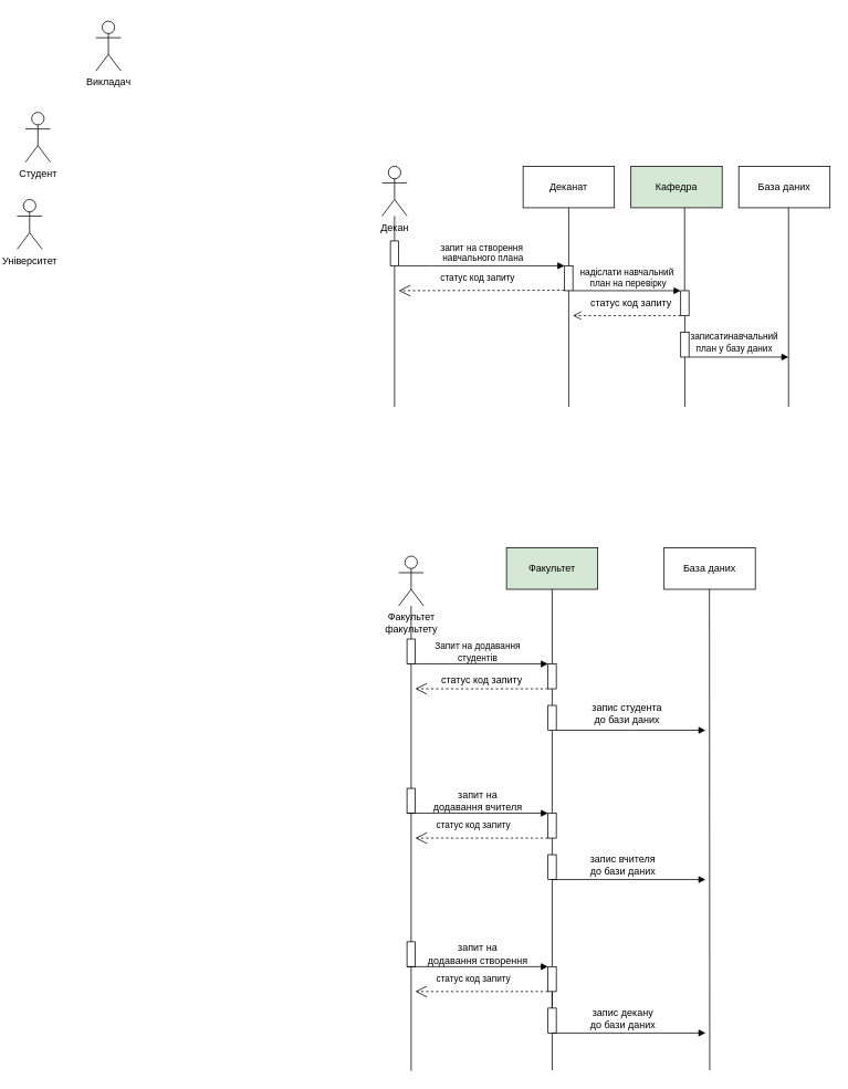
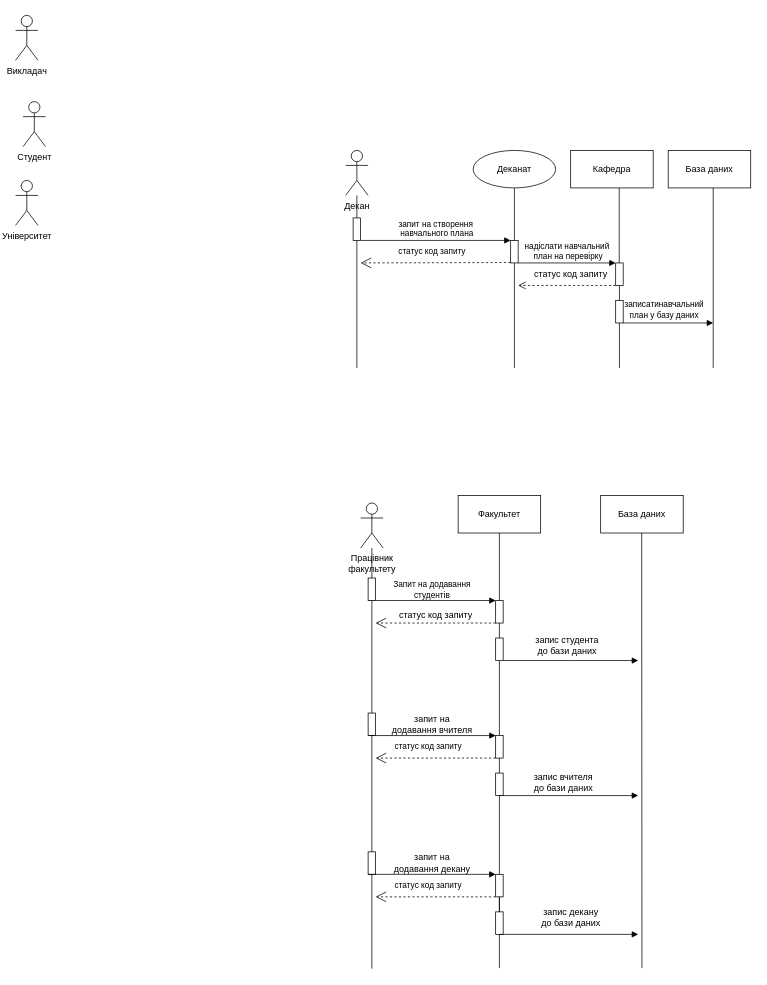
- <mxCell id="3" value="Викладач&lt;br&gt;" style="shape=umlActor;verticalLabelPosition=bottom;verticalAlign=top;html=1;outlineConnect=0;" vertex="1" parent="1"><mxGeometry x="115" y="25" width="30" height="60" as="geometry" /></mxCell>
+ <mxCell id="3" value="Викладач&lt;br&gt;" style="shape=umlActor;verticalLabelPosition=bottom;verticalAlign=top;html=1;outlineConnect=0;" vertex="1" parent="1"><mxGeometry x="20" y="20" width="30" height="60" as="geometry" /></mxCell>
- <mxCell id="4" value="Деканат" style="html=1;whiteSpace=wrap;" vertex="1" parent="1"><mxGeometry x="630" y="200" width="110" height="50" as="geometry" /></mxCell>
+ <mxCell id="4" value="Деканат" style="ellipse;html=1;whiteSpace=wrap;" vertex="1" parent="1"><mxGeometry x="630" y="200" width="110" height="50" as="geometry" /></mxCell>
- <mxCell id="5" value="Кафедра" style="html=1;whiteSpace=wrap;fillColor=#d5e8d4;" vertex="1" parent="1"><mxGeometry x="760" y="200" width="110" height="50" as="geometry" /></mxCell>
+ <mxCell id="5" value="Кафедра" style="html=1;whiteSpace=wrap;" vertex="1" parent="1"><mxGeometry x="760" y="200" width="110" height="50" as="geometry" /></mxCell>
- <mxCell id="25" value="Факультет" style="html=1;whiteSpace=wrap;fillColor=#d5e8d4;" vertex="1" parent="1"><mxGeometry x="610" y="660" width="110" height="50" as="geometry" /></mxCell>
+ <mxCell id="25" value="Факультет" style="html=1;whiteSpace=wrap;" vertex="1" parent="1"><mxGeometry x="610" y="660" width="110" height="50" as="geometry" /></mxCell>
- <mxCell id="24" value="Факультет &lt;br&gt;факультету" style="shape=umlActor;verticalLabelPosition=bottom;verticalAlign=top;html=1;" vertex="1" parent="1"><mxGeometry x="480" y="670" width="30" height="60" as="geometry" /></mxCell>
+ <mxCell id="24" value="Працівник &lt;br&gt;факультету" style="shape=umlActor;verticalLabelPosition=bottom;verticalAlign=top;html=1;" vertex="1" parent="1"><mxGeometry x="480" y="670" width="30" height="60" as="geometry" /></mxCell>
- <mxCell id="61" value="запит на &lt;br&gt;додавання створення" style="text;html=1;align=center;verticalAlign=middle;resizable=0;points=[];autosize=1;strokeColor=none;fillColor=none;" vertex="1" parent="1"><mxGeometry x="510" y="1130" width="130" height="40" as="geometry" /></mxCell>
+ <mxCell id="61" value="запит на &lt;br&gt;додавання декану" style="text;html=1;align=center;verticalAlign=middle;resizable=0;points=[];autosize=1;strokeColor=none;fillColor=none;" vertex="1" parent="1"><mxGeometry x="510" y="1130" width="130" height="40" as="geometry" /></mxCell>
- <mxCell id="62" value="запис декану&lt;br style=&quot;border-color: var(--border-color);&quot;&gt;до бази даних" style="text;html=1;align=center;verticalAlign=middle;resizable=0;points=[];autosize=1;strokeColor=none;fillColor=none;" vertex="1" parent="1"><mxGeometry x="700" y="1208" width="100" height="40" as="geometry" /></mxCell>
+ <mxCell id="62" value="запис декану&lt;br style=&quot;border-color: var(--border-color);&quot;&gt;до бази даних" style="text;html=1;align=center;verticalAlign=middle;resizable=0;points=[];autosize=1;strokeColor=none;fillColor=none;" vertex="1" parent="1"><mxGeometry x="710" y="1203" width="100" height="40" as="geometry" /></mxCell>
